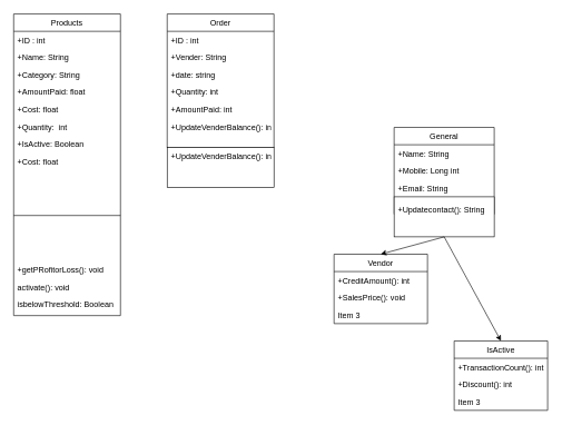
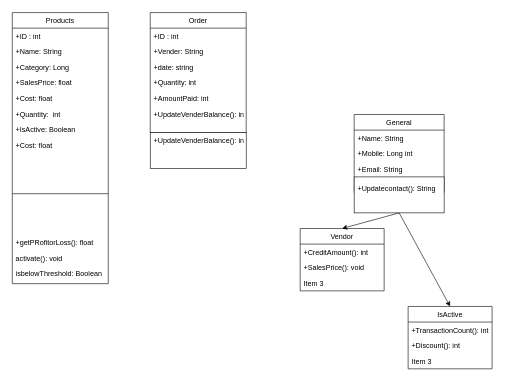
- <mxCell id="5" value="+Category: String" style="text;align=left;verticalAlign=top;spacingLeft=4;spacingRight=4;overflow=hidden;rotatable=0;points=[[0,0.5],[1,0.5]];portConstraint=eastwest;rounded=0;shadow=0;html=0;" parent="2" vertex="1"><mxGeometry y="78" width="160" height="26" as="geometry" /></mxCell>
+ <mxCell id="5" value="+Category: Long" style="text;align=left;verticalAlign=top;spacingLeft=4;spacingRight=4;overflow=hidden;rotatable=0;points=[[0,0.5],[1,0.5]];portConstraint=eastwest;rounded=0;shadow=0;html=0;" parent="2" vertex="1"><mxGeometry y="78" width="160" height="26" as="geometry" /></mxCell>
- <mxCell id="6" value="+AmountPaid: float" style="text;align=left;verticalAlign=top;spacingLeft=4;spacingRight=4;overflow=hidden;rotatable=0;points=[[0,0.5],[1,0.5]];portConstraint=eastwest;rounded=0;shadow=0;html=0;" parent="2" vertex="1"><mxGeometry y="104" width="160" height="26" as="geometry" /></mxCell>
+ <mxCell id="6" value="+SalesPrice: float" style="text;align=left;verticalAlign=top;spacingLeft=4;spacingRight=4;overflow=hidden;rotatable=0;points=[[0,0.5],[1,0.5]];portConstraint=eastwest;rounded=0;shadow=0;html=0;" parent="2" vertex="1"><mxGeometry y="104" width="160" height="26" as="geometry" /></mxCell>
- <mxCell id="12" value="+getPRofitorLoss(): void" style="text;align=left;verticalAlign=top;spacingLeft=4;spacingRight=4;overflow=hidden;rotatable=0;points=[[0,0.5],[1,0.5]];portConstraint=eastwest;" vertex="1" parent="2"><mxGeometry y="370" width="160" height="26" as="geometry" /></mxCell>
+ <mxCell id="12" value="+getPRofitorLoss(): float" style="text;align=left;verticalAlign=top;spacingLeft=4;spacingRight=4;overflow=hidden;rotatable=0;points=[[0,0.5],[1,0.5]];portConstraint=eastwest;" vertex="1" parent="2"><mxGeometry y="370" width="160" height="26" as="geometry" /></mxCell>
